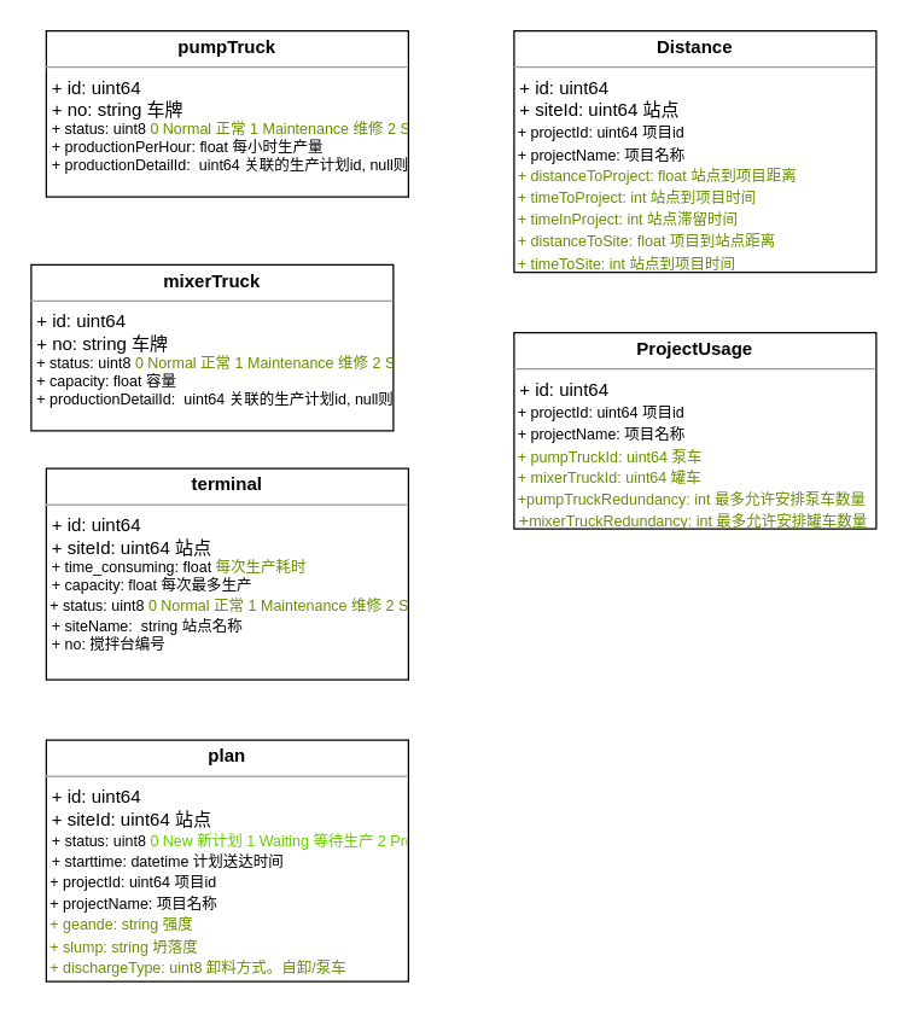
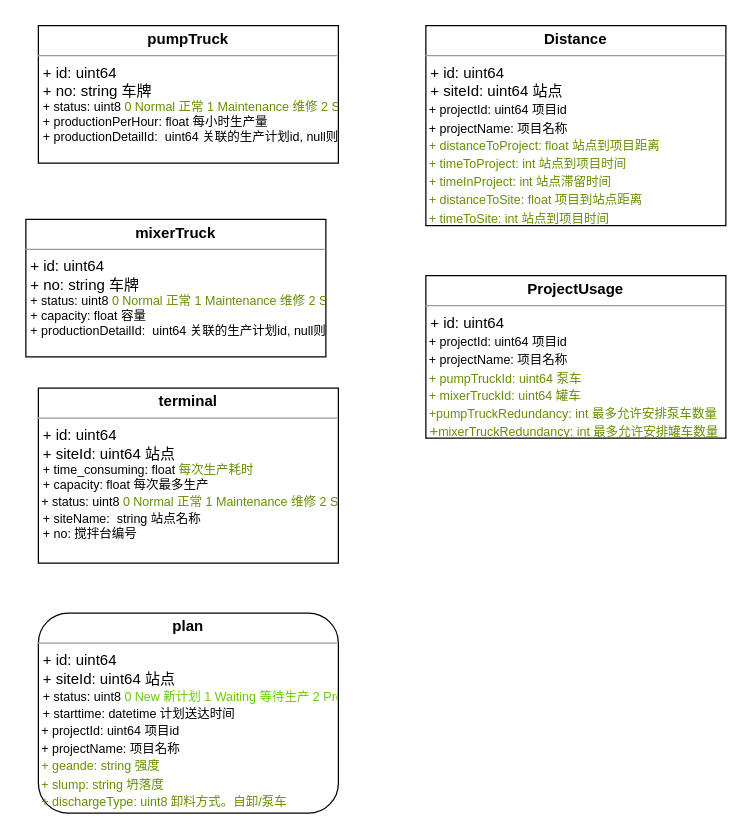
- <mxCell id="6" value="&lt;p style=&quot;margin: 0px ; margin-top: 4px ; text-align: center&quot;&gt;&lt;b&gt;plan&lt;/b&gt;&lt;/p&gt;&lt;hr size=&quot;1&quot;&gt;&lt;p style=&quot;margin: 0px ; margin-left: 4px&quot;&gt;+ id: uint64&lt;br&gt;+ siteId: uint64 站点&lt;/p&gt;&lt;p style=&quot;margin: 0px 0px 0px 4px&quot;&gt;&lt;span style=&quot;font-size: 10px&quot;&gt;+ status: uint8&amp;nbsp;&lt;/span&gt;&lt;span style=&quot;background-color: transparent ; font-family: , &amp;#34;helvetica neue&amp;#34; , &amp;#34;helvetica&amp;#34; , &amp;#34;pingfang sc&amp;#34; , &amp;#34;microsoft yahei&amp;#34; , &amp;#34;source han sans sc&amp;#34; , &amp;#34;noto sans cjk sc&amp;#34; , &amp;#34;wenquanyi micro hei&amp;#34; , sans-serif ; letter-spacing: 0pt&quot;&gt;&lt;font style=&quot;font-size: 10px&quot; color=&quot;#66cc00&quot;&gt;0 New 新计划 1 Waiting 等待生产 2 Processing 正在生产 3 Finished 生产完成 4 Cancelled 生产取消&lt;/font&gt;&lt;/span&gt;&lt;/p&gt;&lt;p style=&quot;margin: 0px 0px 0px 4px ; font-size: 10px&quot;&gt;&lt;font style=&quot;font-size: 10px&quot;&gt;+ starttime: datetime 计划送达时间&lt;/font&gt;&lt;/p&gt;&lt;span style=&quot;font-size: 10px&quot;&gt;&amp;nbsp;+ projectId: uint64&amp;nbsp;项目id&lt;br&gt;&lt;font color=&quot;#678f00&quot;&gt;&amp;nbsp;&lt;/font&gt;&lt;/span&gt;&lt;span style=&quot;font-size: 10px&quot;&gt;+ projectName: 项目名称&lt;br&gt;&lt;/span&gt;&lt;span style=&quot;font-size: 10px&quot;&gt;&lt;font color=&quot;#678f00&quot;&gt;&amp;nbsp;+ geande: string 强度&lt;br&gt;&amp;nbsp;+ slump: string 坍落度&lt;br&gt;&amp;nbsp;+ dischargeType: uint8 卸料方式。自卸/泵车&lt;br&gt;&lt;/font&gt;&lt;/span&gt;&lt;br&gt;&lt;p style=&quot;margin: 0px 0px 0px 4px ; font-size: 10px&quot;&gt;&lt;font style=&quot;font-size: 10px&quot;&gt;&lt;span style=&quot;background-color: transparent ; color: rgb(103 , 143 , 0) ; font-family: , &amp;#34;helvetica neue&amp;#34; , &amp;#34;helvetica&amp;#34; , &amp;#34;pingfang sc&amp;#34; , &amp;#34;microsoft yahei&amp;#34; , &amp;#34;source han sans sc&amp;#34; , &amp;#34;noto sans cjk sc&amp;#34; , &amp;#34;wenquanyi micro hei&amp;#34; , sans-serif ; letter-spacing: 0pt ; font-size: 10px&quot;&gt;&lt;br&gt;&lt;/span&gt;&lt;/font&gt;&lt;/p&gt;&lt;p style=&quot;margin: 0px 0px 0px 4px ; font-size: 10px&quot;&gt;&lt;font style=&quot;font-size: 10px&quot;&gt;&lt;span style=&quot;background-color: transparent ; color: rgb(103 , 143 , 0) ; font-family: , &amp;#34;helvetica neue&amp;#34; , &amp;#34;helvetica&amp;#34; , &amp;#34;pingfang sc&amp;#34; , &amp;#34;microsoft yahei&amp;#34; , &amp;#34;source han sans sc&amp;#34; , &amp;#34;noto sans cjk sc&amp;#34; , &amp;#34;wenquanyi micro hei&amp;#34; , sans-serif ; letter-spacing: 0pt ; font-size: 10px&quot;&gt;&lt;br&gt;&lt;/span&gt;&lt;/font&gt;&lt;/p&gt;&lt;p style=&quot;margin: 0px 0px 0px 4px ; font-size: 10px&quot;&gt;&lt;font style=&quot;font-size: 10px&quot;&gt;&lt;span style=&quot;background-color: transparent ; color: rgb(103 , 143 , 0) ; font-family: , &amp;#34;helvetica neue&amp;#34; , &amp;#34;helvetica&amp;#34; , &amp;#34;pingfang sc&amp;#34; , &amp;#34;microsoft yahei&amp;#34; , &amp;#34;source han sans sc&amp;#34; , &amp;#34;noto sans cjk sc&amp;#34; , &amp;#34;wenquanyi micro hei&amp;#34; , sans-serif ; letter-spacing: 0pt ; font-size: 10px&quot;&gt;&lt;br&gt;&lt;/span&gt;&lt;/font&gt;&lt;/p&gt;&lt;p style=&quot;margin: 0px 0px 0px 4px ; font-size: 10px&quot;&gt;&lt;font style=&quot;font-size: 10px&quot;&gt;&lt;span style=&quot;background-color: transparent ; color: rgb(103 , 143 , 0) ; font-family: , &amp;#34;helvetica neue&amp;#34; , &amp;#34;helvetica&amp;#34; , &amp;#34;pingfang sc&amp;#34; , &amp;#34;microsoft yahei&amp;#34; , &amp;#34;source han sans sc&amp;#34; , &amp;#34;noto sans cjk sc&amp;#34; , &amp;#34;wenquanyi micro hei&amp;#34; , sans-serif ; letter-spacing: 0pt ; font-size: 10px&quot;&gt;&lt;br&gt;&lt;/span&gt;&lt;/font&gt;&lt;/p&gt;&lt;font style=&quot;font-size: 10px&quot;&gt;&lt;/font&gt;&lt;div style=&quot;font-size: 10px&quot;&gt;&lt;div class=&quot;document&quot; style=&quot;font-size: 10px&quot;&gt;&lt;p class=&quot;paragraph text-align-type-left pap-line-1.3 pap-line-rule-auto pap-spacing-before-3pt pap-spacing-after-3pt&quot; style=&quot;line-height: 130% ; margin-top: 4px ; margin-bottom: 4px ; font-size: 10px&quot;&gt;&lt;font style=&quot;font-size: 10px&quot;&gt;&lt;span style=&quot;font-family: , &amp;#34;helvetica neue&amp;#34; , &amp;#34;helvetica&amp;#34; , &amp;#34;pingfang sc&amp;#34; , &amp;#34;microsoft yahei&amp;#34; , &amp;#34;source han sans sc&amp;#34; , &amp;#34;noto sans cjk sc&amp;#34; , &amp;#34;wenquanyi micro hei&amp;#34; , sans-serif ; color: rgb(51 , 51 , 51) ; background: transparent ; letter-spacing: 0pt ; vertical-align: baseline ; font-size: 10px&quot;&gt;&lt;/span&gt;&lt;/font&gt;&lt;/p&gt;&lt;/div&gt;&lt;/div&gt;&lt;hr size=&quot;1&quot; style=&quot;font-size: 10px&quot;&gt;&lt;p style=&quot;margin: 0px ; margin-left: 4px&quot;&gt;&lt;br&gt;&lt;/p&gt;&lt;p style=&quot;margin: 0px ; margin-left: 4px&quot;&gt;&lt;br&gt;&lt;/p&gt;" style="verticalAlign=top;align=left;overflow=fill;fontSize=12;fontFamily=Helvetica;html=1;rounded=0;shadow=0;comic=0;labelBackgroundColor=none;strokeWidth=1" vertex="1" parent="1"><mxGeometry x="30" y="490" width="240" height="160" as="geometry" /></mxCell>
+ <mxCell id="6" value="&lt;p style=&quot;margin: 0px ; margin-top: 4px ; text-align: center&quot;&gt;&lt;b&gt;plan&lt;/b&gt;&lt;/p&gt;&lt;hr size=&quot;1&quot;&gt;&lt;p style=&quot;margin: 0px ; margin-left: 4px&quot;&gt;+ id: uint64&lt;br&gt;+ siteId: uint64 站点&lt;/p&gt;&lt;p style=&quot;margin: 0px 0px 0px 4px&quot;&gt;&lt;span style=&quot;font-size: 10px&quot;&gt;+ status: uint8&amp;nbsp;&lt;/span&gt;&lt;span style=&quot;background-color: transparent ; font-family: , &amp;#34;helvetica neue&amp;#34; , &amp;#34;helvetica&amp;#34; , &amp;#34;pingfang sc&amp;#34; , &amp;#34;microsoft yahei&amp;#34; , &amp;#34;source han sans sc&amp;#34; , &amp;#34;noto sans cjk sc&amp;#34; , &amp;#34;wenquanyi micro hei&amp;#34; , sans-serif ; letter-spacing: 0pt&quot;&gt;&lt;font style=&quot;font-size: 10px&quot; color=&quot;#66cc00&quot;&gt;0 New 新计划 1 Waiting 等待生产 2 Processing 正在生产 3 Finished 生产完成 4 Cancelled 生产取消&lt;/font&gt;&lt;/span&gt;&lt;/p&gt;&lt;p style=&quot;margin: 0px 0px 0px 4px ; font-size: 10px&quot;&gt;&lt;font style=&quot;font-size: 10px&quot;&gt;+ starttime: datetime 计划送达时间&lt;/font&gt;&lt;/p&gt;&lt;span style=&quot;font-size: 10px&quot;&gt;&amp;nbsp;+ projectId: uint64&amp;nbsp;项目id&lt;br&gt;&lt;font color=&quot;#678f00&quot;&gt;&amp;nbsp;&lt;/font&gt;&lt;/span&gt;&lt;span style=&quot;font-size: 10px&quot;&gt;+ projectName: 项目名称&lt;br&gt;&lt;/span&gt;&lt;span style=&quot;font-size: 10px&quot;&gt;&lt;font color=&quot;#678f00&quot;&gt;&amp;nbsp;+ geande: string 强度&lt;br&gt;&amp;nbsp;+ slump: string 坍落度&lt;br&gt;&amp;nbsp;+ dischargeType: uint8 卸料方式。自卸/泵车&lt;br&gt;&lt;/font&gt;&lt;/span&gt;&lt;br&gt;&lt;p style=&quot;margin: 0px 0px 0px 4px ; font-size: 10px&quot;&gt;&lt;font style=&quot;font-size: 10px&quot;&gt;&lt;span style=&quot;background-color: transparent ; color: rgb(103 , 143 , 0) ; font-family: , &amp;#34;helvetica neue&amp;#34; , &amp;#34;helvetica&amp;#34; , &amp;#34;pingfang sc&amp;#34; , &amp;#34;microsoft yahei&amp;#34; , &amp;#34;source han sans sc&amp;#34; , &amp;#34;noto sans cjk sc&amp;#34; , &amp;#34;wenquanyi micro hei&amp;#34; , sans-serif ; letter-spacing: 0pt ; font-size: 10px&quot;&gt;&lt;br&gt;&lt;/span&gt;&lt;/font&gt;&lt;/p&gt;&lt;p style=&quot;margin: 0px 0px 0px 4px ; font-size: 10px&quot;&gt;&lt;font style=&quot;font-size: 10px&quot;&gt;&lt;span style=&quot;background-color: transparent ; color: rgb(103 , 143 , 0) ; font-family: , &amp;#34;helvetica neue&amp;#34; , &amp;#34;helvetica&amp;#34; , &amp;#34;pingfang sc&amp;#34; , &amp;#34;microsoft yahei&amp;#34; , &amp;#34;source han sans sc&amp;#34; , &amp;#34;noto sans cjk sc&amp;#34; , &amp;#34;wenquanyi micro hei&amp;#34; , sans-serif ; letter-spacing: 0pt ; font-size: 10px&quot;&gt;&lt;br&gt;&lt;/span&gt;&lt;/font&gt;&lt;/p&gt;&lt;p style=&quot;margin: 0px 0px 0px 4px ; font-size: 10px&quot;&gt;&lt;font style=&quot;font-size: 10px&quot;&gt;&lt;span style=&quot;background-color: transparent ; color: rgb(103 , 143 , 0) ; font-family: , &amp;#34;helvetica neue&amp;#34; , &amp;#34;helvetica&amp;#34; , &amp;#34;pingfang sc&amp;#34; , &amp;#34;microsoft yahei&amp;#34; , &amp;#34;source han sans sc&amp;#34; , &amp;#34;noto sans cjk sc&amp;#34; , &amp;#34;wenquanyi micro hei&amp;#34; , sans-serif ; letter-spacing: 0pt ; font-size: 10px&quot;&gt;&lt;br&gt;&lt;/span&gt;&lt;/font&gt;&lt;/p&gt;&lt;p style=&quot;margin: 0px 0px 0px 4px ; font-size: 10px&quot;&gt;&lt;font style=&quot;font-size: 10px&quot;&gt;&lt;span style=&quot;background-color: transparent ; color: rgb(103 , 143 , 0) ; font-family: , &amp;#34;helvetica neue&amp;#34; , &amp;#34;helvetica&amp;#34; , &amp;#34;pingfang sc&amp;#34; , &amp;#34;microsoft yahei&amp;#34; , &amp;#34;source han sans sc&amp;#34; , &amp;#34;noto sans cjk sc&amp;#34; , &amp;#34;wenquanyi micro hei&amp;#34; , sans-serif ; letter-spacing: 0pt ; font-size: 10px&quot;&gt;&lt;br&gt;&lt;/span&gt;&lt;/font&gt;&lt;/p&gt;&lt;font style=&quot;font-size: 10px&quot;&gt;&lt;/font&gt;&lt;div style=&quot;font-size: 10px&quot;&gt;&lt;div class=&quot;document&quot; style=&quot;font-size: 10px&quot;&gt;&lt;p class=&quot;paragraph text-align-type-left pap-line-1.3 pap-line-rule-auto pap-spacing-before-3pt pap-spacing-after-3pt&quot; style=&quot;line-height: 130% ; margin-top: 4px ; margin-bottom: 4px ; font-size: 10px&quot;&gt;&lt;font style=&quot;font-size: 10px&quot;&gt;&lt;span style=&quot;font-family: , &amp;#34;helvetica neue&amp;#34; , &amp;#34;helvetica&amp;#34; , &amp;#34;pingfang sc&amp;#34; , &amp;#34;microsoft yahei&amp;#34; , &amp;#34;source han sans sc&amp;#34; , &amp;#34;noto sans cjk sc&amp;#34; , &amp;#34;wenquanyi micro hei&amp;#34; , sans-serif ; color: rgb(51 , 51 , 51) ; background: transparent ; letter-spacing: 0pt ; vertical-align: baseline ; font-size: 10px&quot;&gt;&lt;/span&gt;&lt;/font&gt;&lt;/p&gt;&lt;/div&gt;&lt;/div&gt;&lt;hr size=&quot;1&quot; style=&quot;font-size: 10px&quot;&gt;&lt;p style=&quot;margin: 0px ; margin-left: 4px&quot;&gt;&lt;br&gt;&lt;/p&gt;&lt;p style=&quot;margin: 0px ; margin-left: 4px&quot;&gt;&lt;br&gt;&lt;/p&gt;" style="verticalAlign=top;align=left;overflow=fill;fontSize=12;fontFamily=Helvetica;html=1;shadow=0;comic=0;labelBackgroundColor=none;strokeWidth=1;rounded=1;" vertex="1" parent="1"><mxGeometry x="30" y="490" width="240" height="160" as="geometry" /></mxCell>
